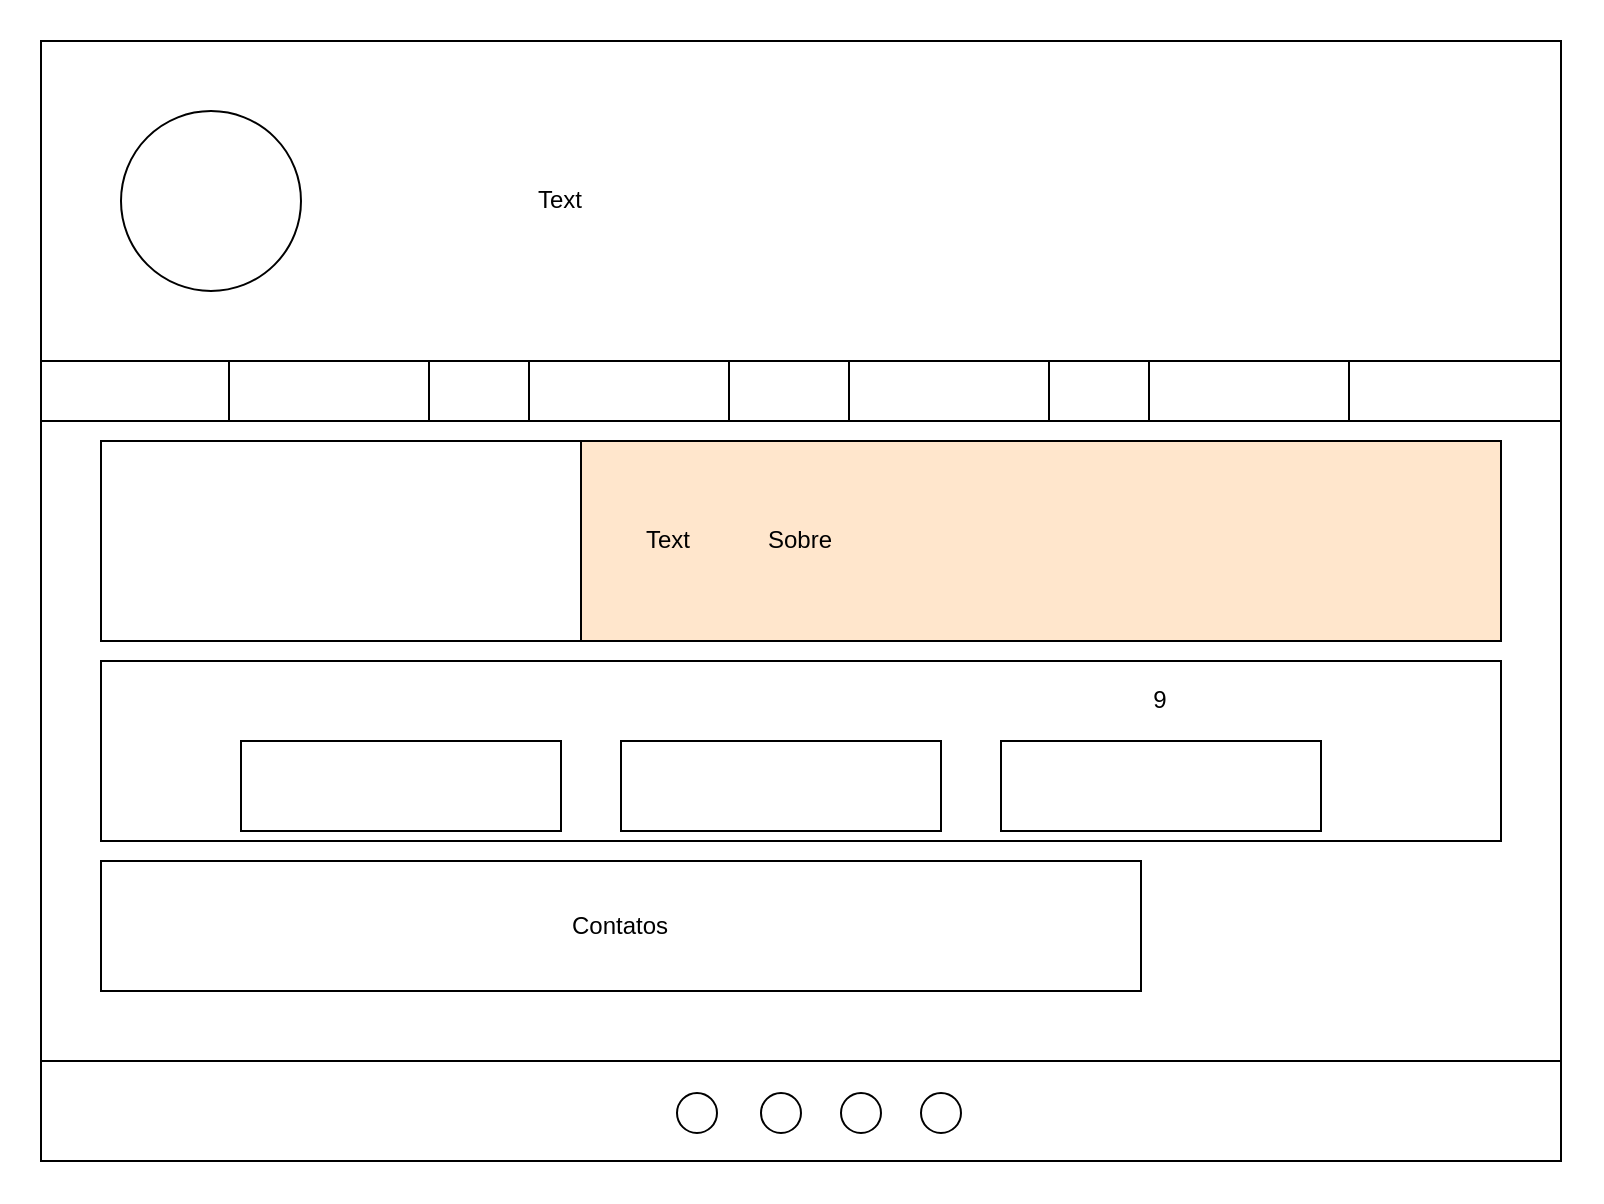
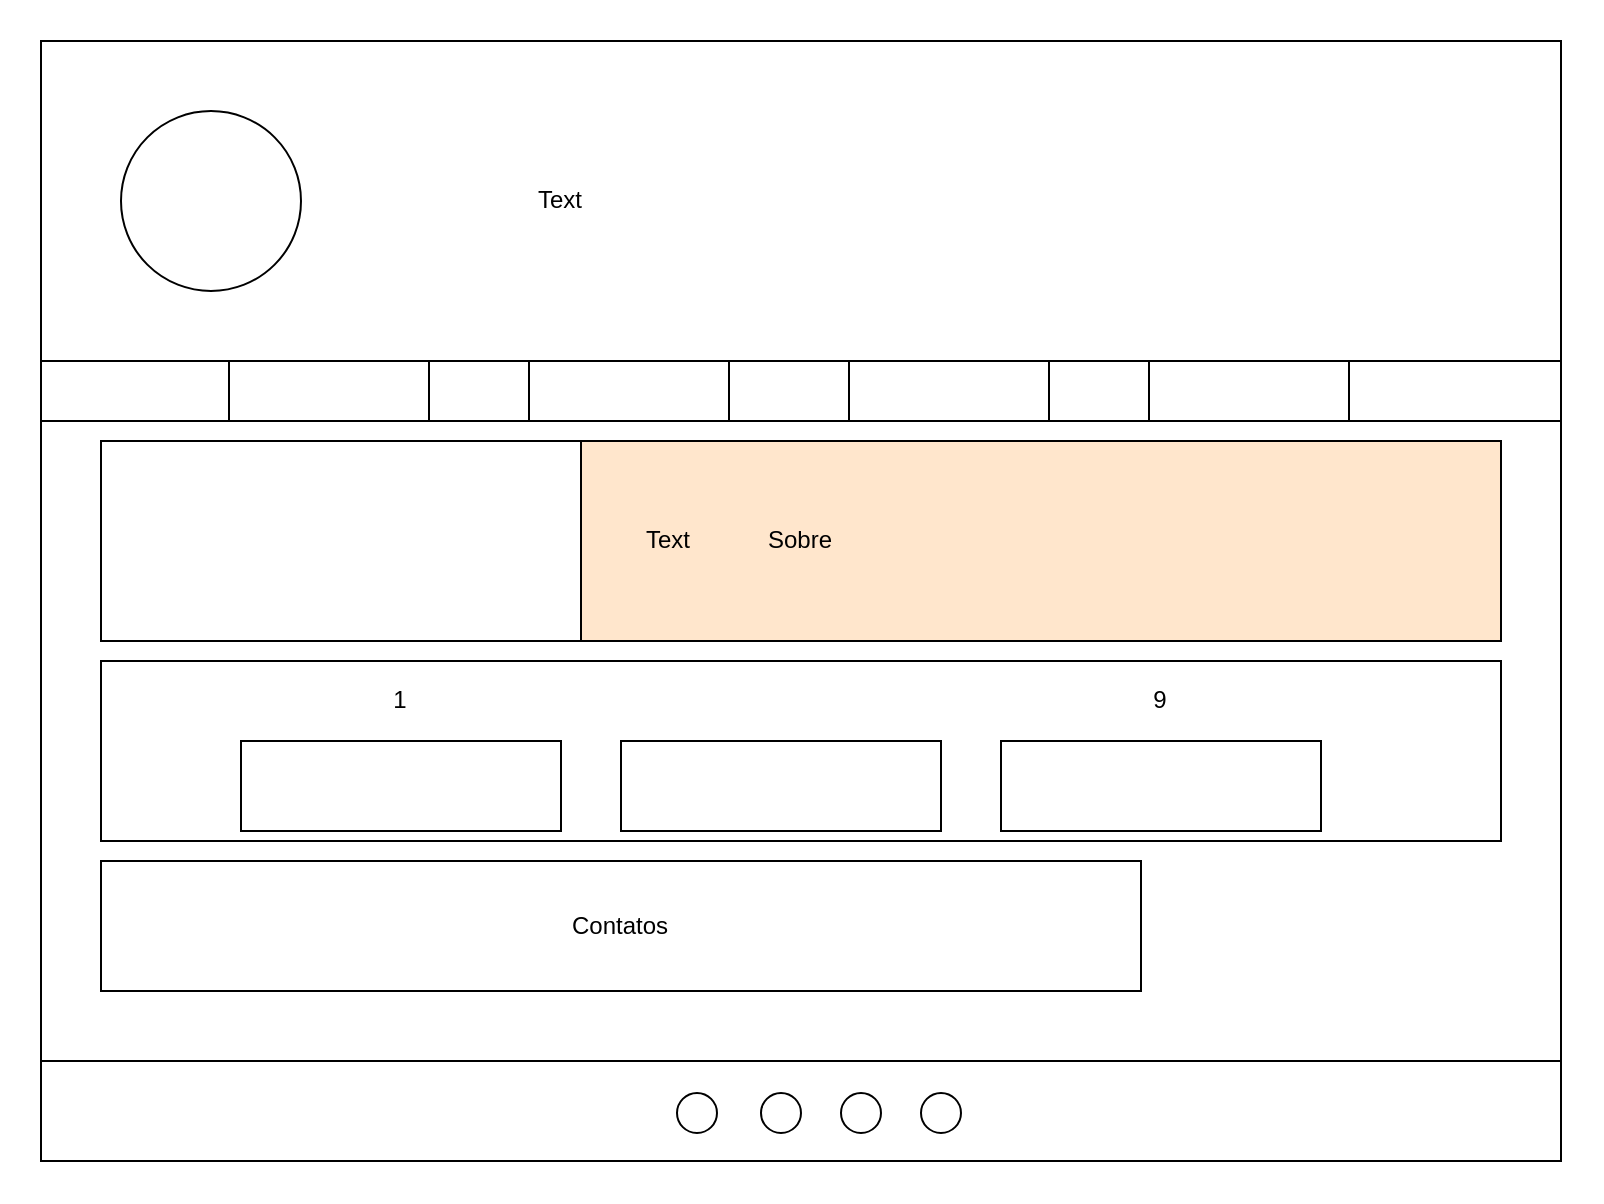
+ <mxCell id="24" value="1" style="text;html=1;align=center;verticalAlign=middle;whiteSpace=wrap;rounded=0;" vertex="1" parent="1"><mxGeometry x="170" y="335" width="60" height="30" as="geometry" /></mxCell>
